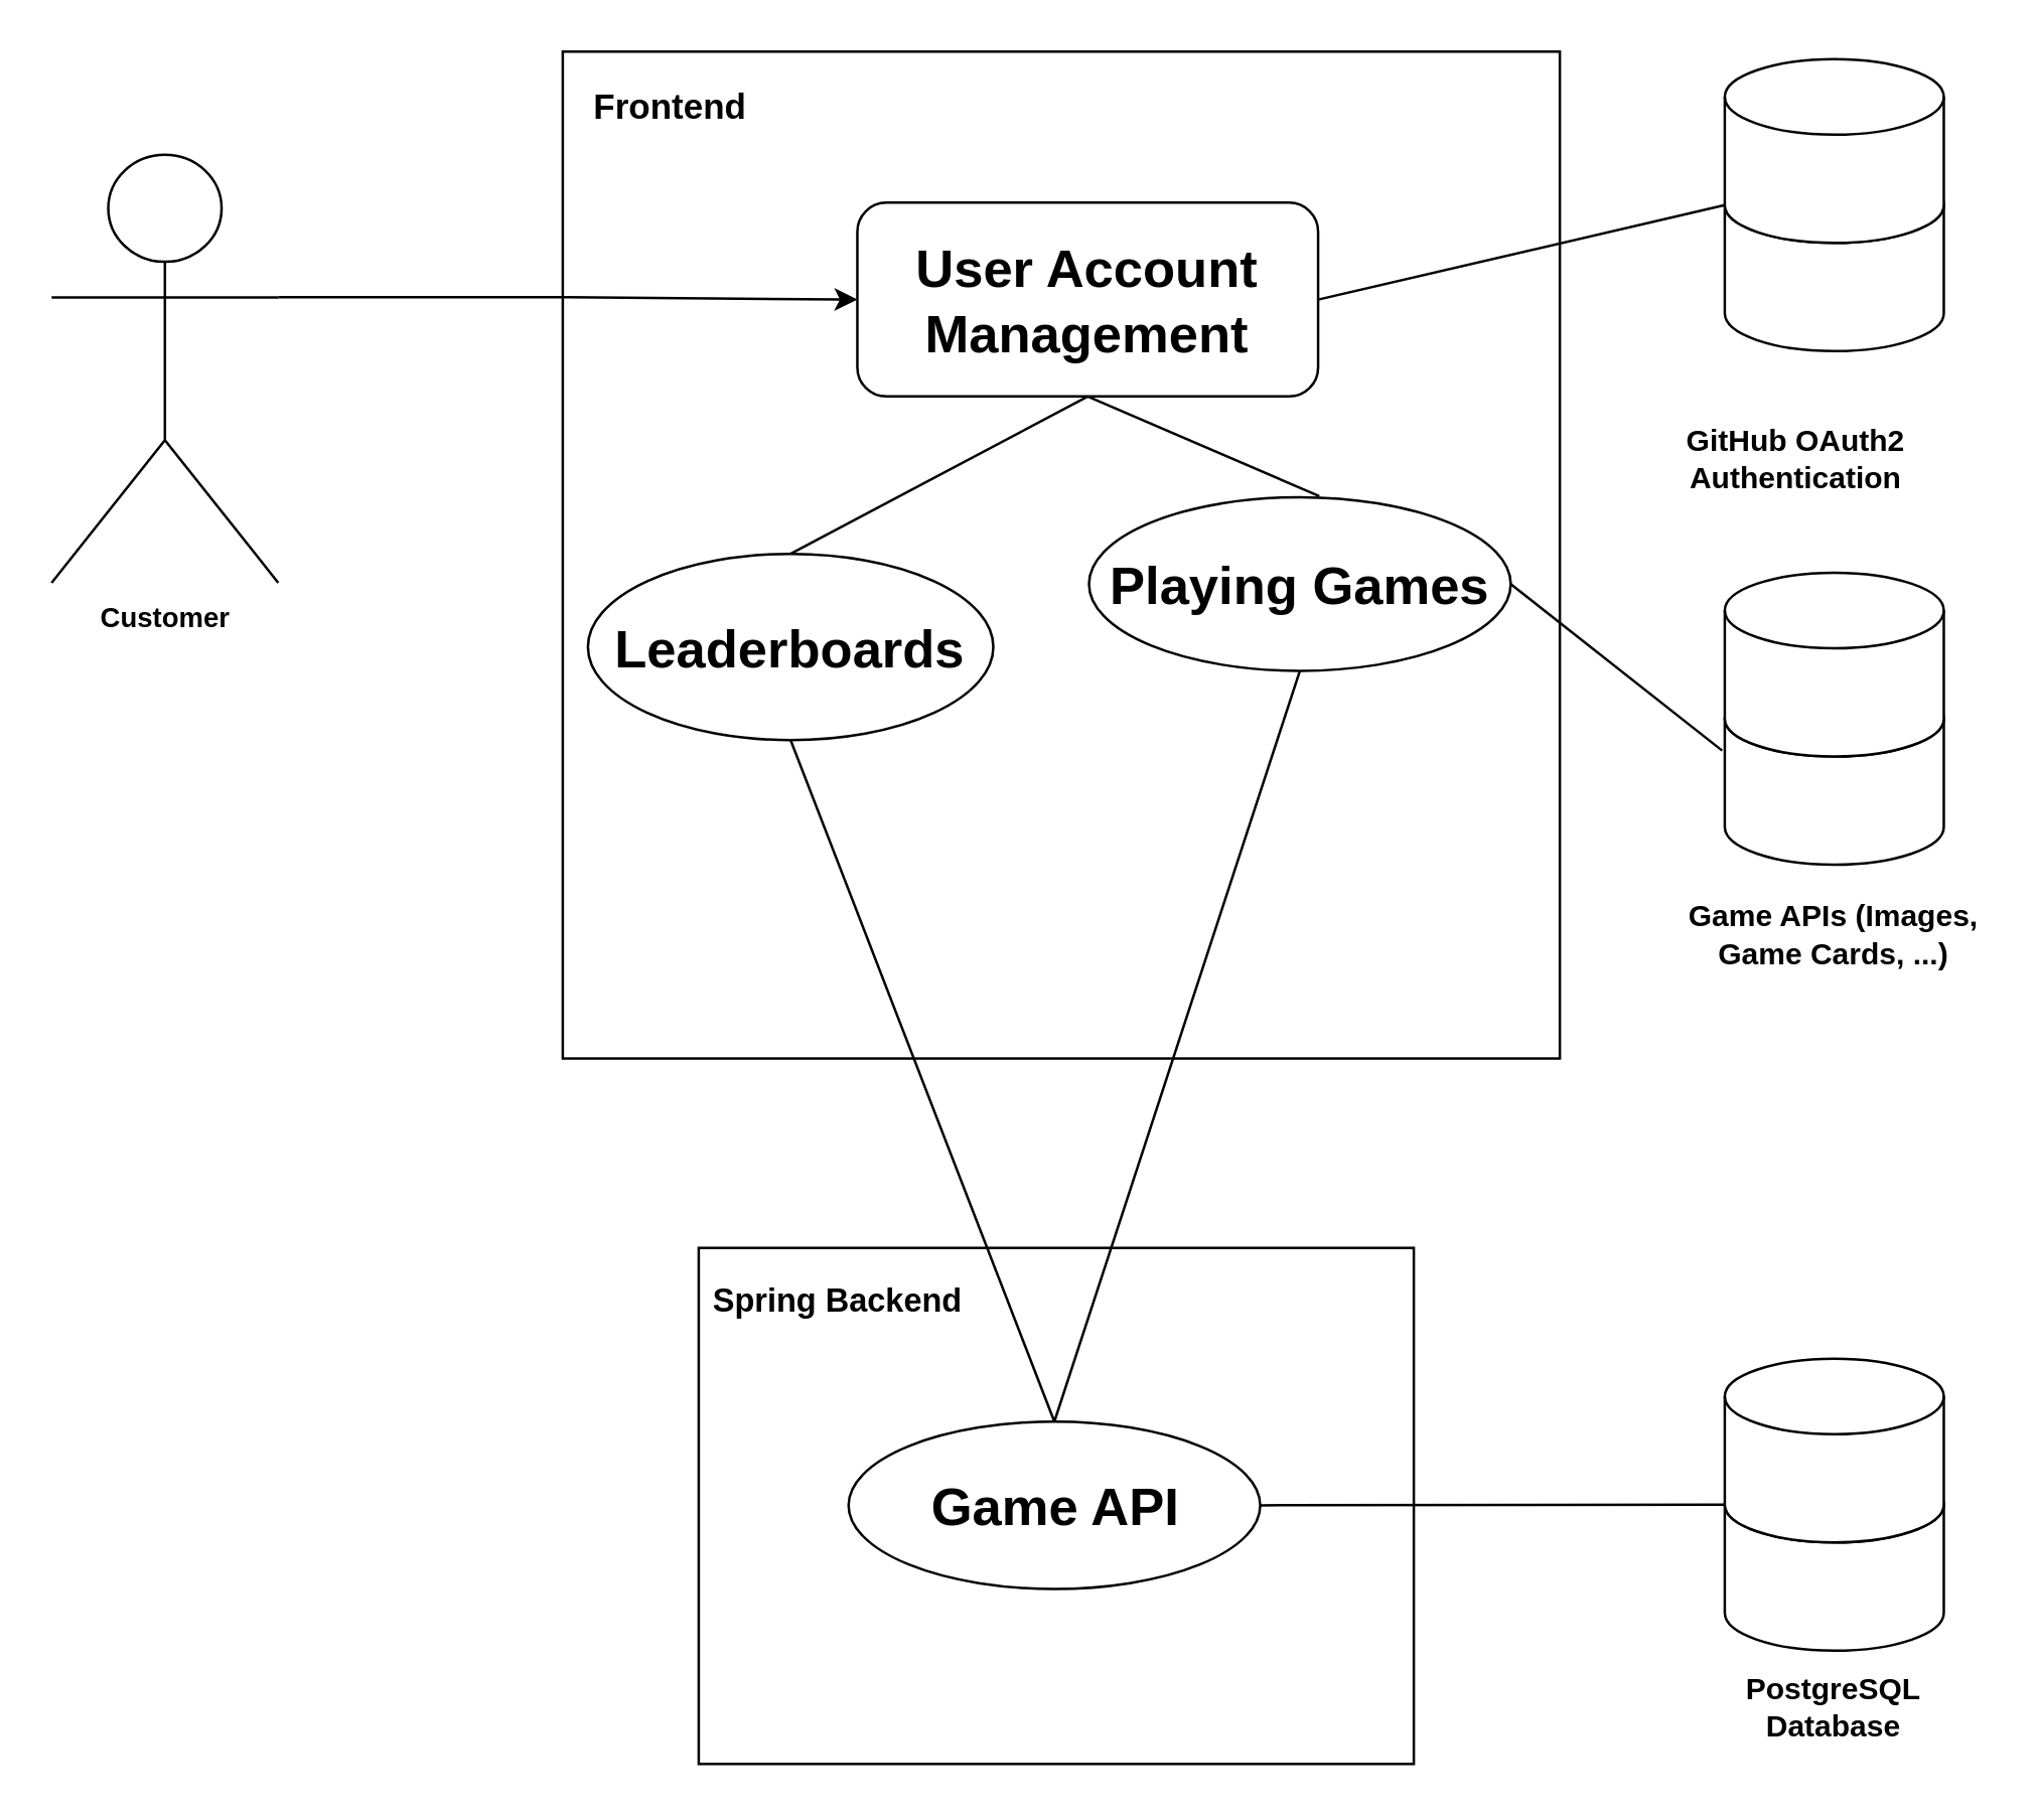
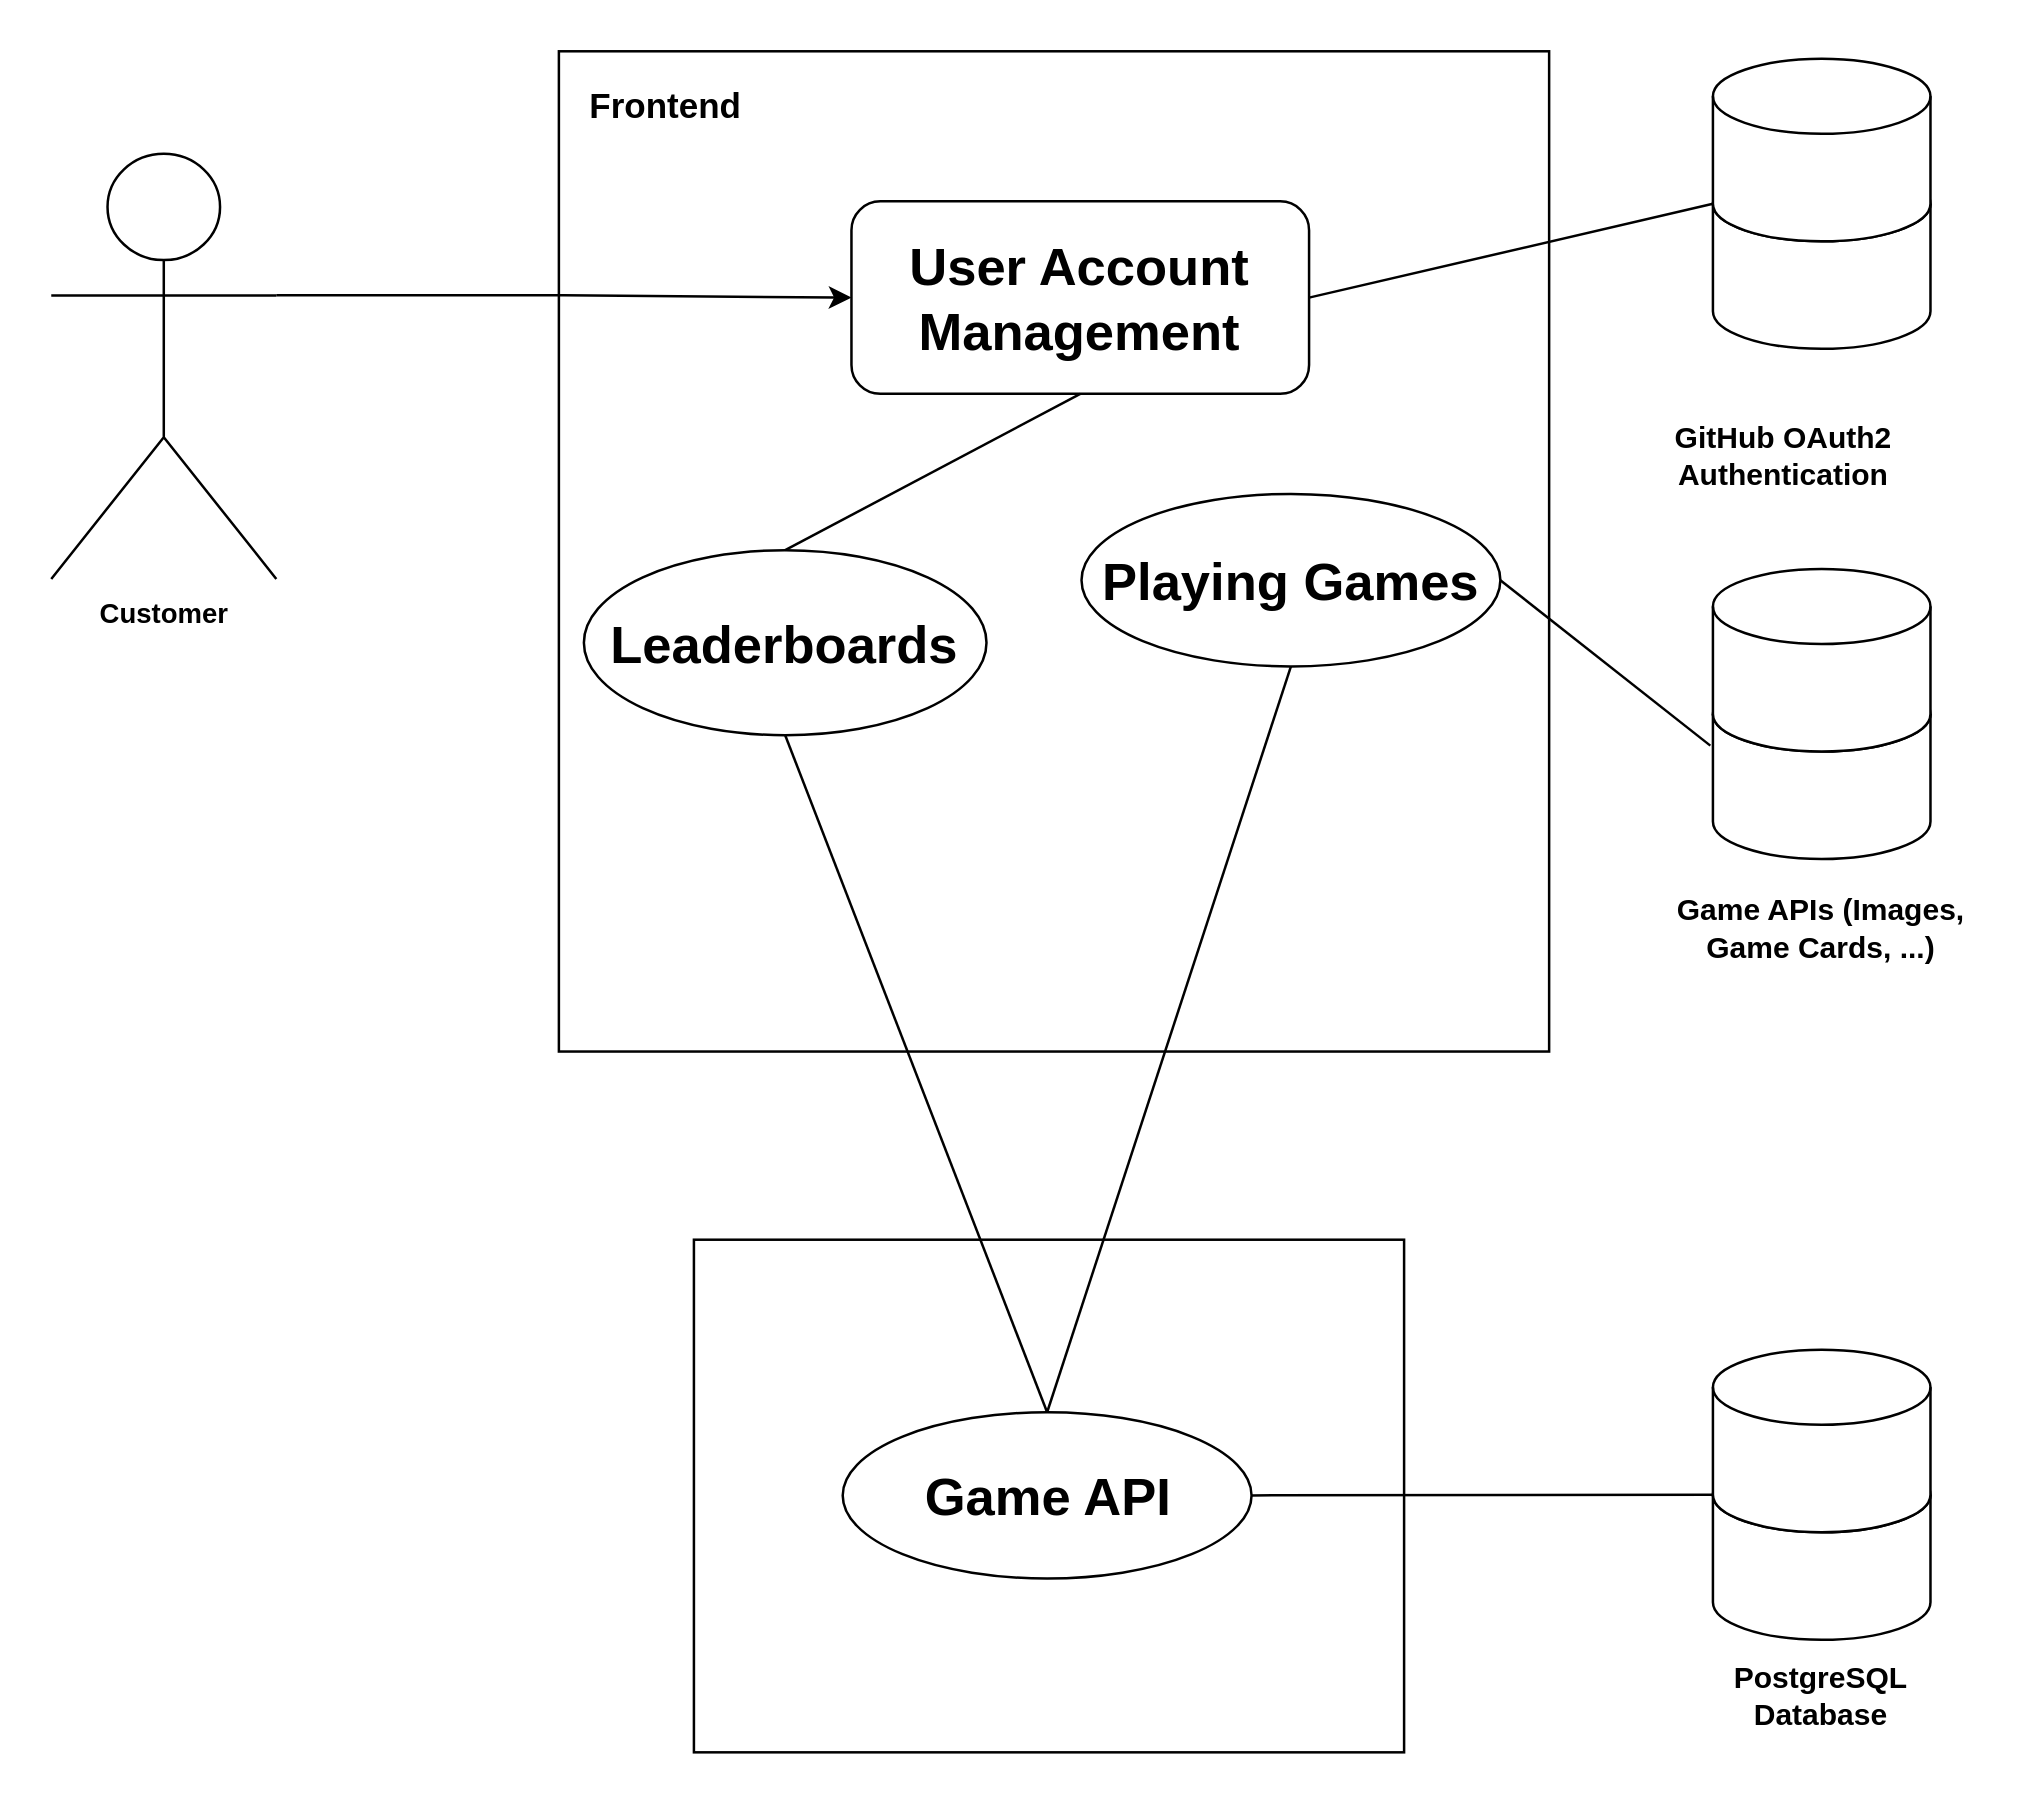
- <mxCell id="23" value="" style="endArrow=none;html=1;rounded=0;entryX=0.5;entryY=1;entryDx=0;entryDy=0;exitX=0.546;exitY=-0.006;exitDx=0;exitDy=0;exitPerimeter=0;" edge="1" parent="1" source="7" target="5"><mxGeometry width="50" height="50" relative="1" as="geometry"><mxPoint x="378" y="300" as="sourcePoint" /><mxPoint x="428" y="250" as="targetPoint" /></mxGeometry></mxCell>
- <mxCell id="14" value="Spring Backend" style="text;html=1;strokeColor=none;fillColor=none;align=center;verticalAlign=middle;whiteSpace=wrap;rounded=0;fontStyle=1;fontSize=13;" vertex="1" parent="1"><mxGeometry x="282" y="501.25" width="101" height="30" as="geometry" /></mxCell>
